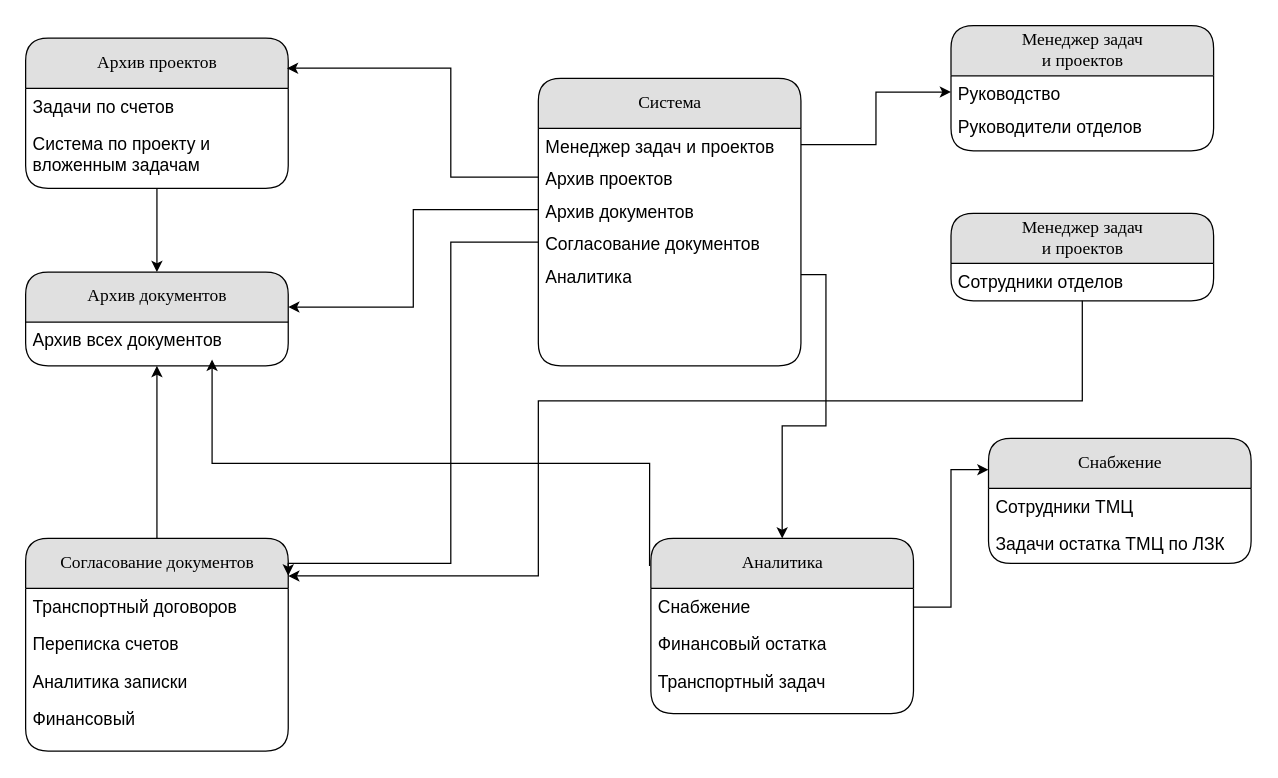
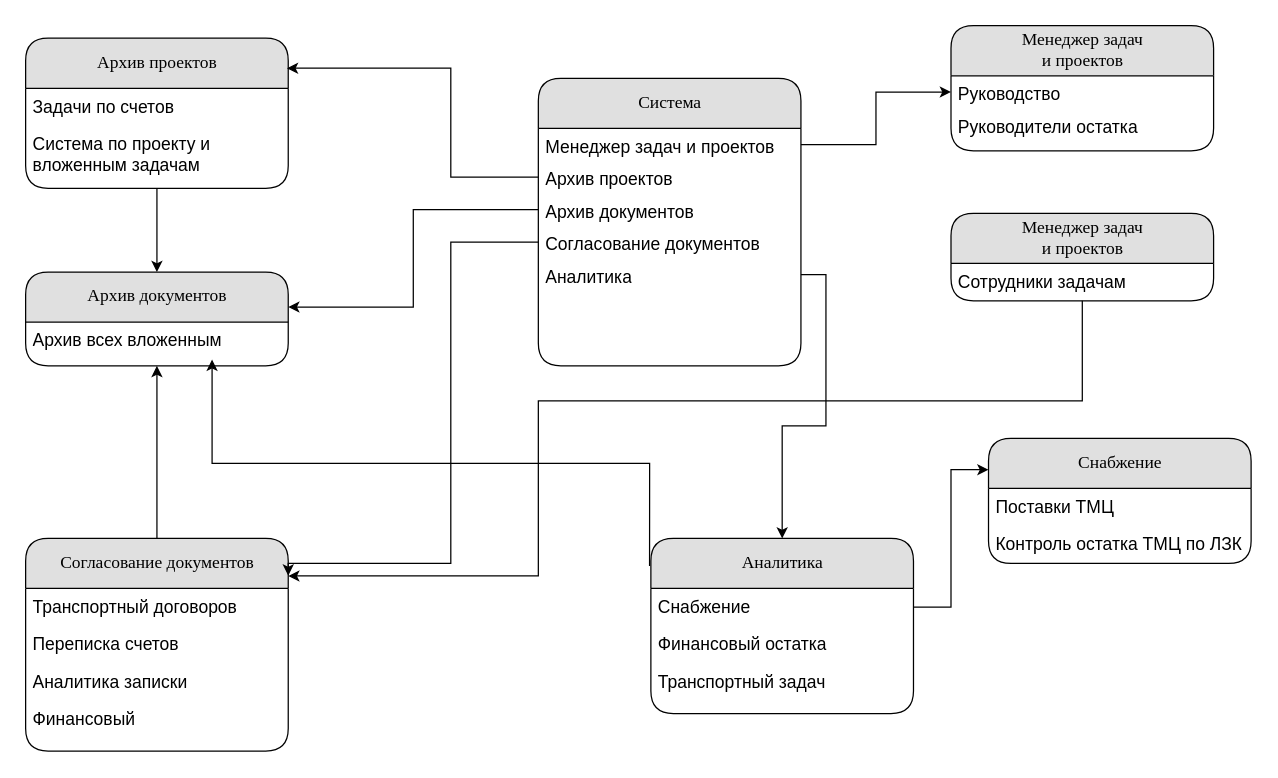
- <mxCell id="4" value="&lt;font style=&quot;font-size: 14px&quot;&gt;Руководители отделов&lt;/font&gt;" style="text;html=1;strokeColor=none;fillColor=none;spacingLeft=4;spacingRight=4;whiteSpace=wrap;overflow=hidden;rotatable=0;points=[[0,0.5],[1,0.5]];portConstraint=eastwest;" parent="2" vertex="1"><mxGeometry y="66" width="210" height="26" as="geometry" /></mxCell>
+ <mxCell id="4" value="&lt;font style=&quot;font-size: 14px&quot;&gt;Руководители остатка&lt;/font&gt;" style="text;html=1;strokeColor=none;fillColor=none;spacingLeft=4;spacingRight=4;whiteSpace=wrap;overflow=hidden;rotatable=0;points=[[0,0.5],[1,0.5]];portConstraint=eastwest;" parent="2" vertex="1"><mxGeometry y="66" width="210" height="26" as="geometry" /></mxCell>
- <mxCell id="13" value="&lt;span style=&quot;font-size: 14px&quot;&gt;Сотрудники отделов&lt;/span&gt;" style="text;html=1;strokeColor=none;fillColor=none;spacingLeft=4;spacingRight=4;whiteSpace=wrap;overflow=hidden;rotatable=0;points=[[0,0.5],[1,0.5]];portConstraint=eastwest;" parent="12" vertex="1"><mxGeometry y="40" width="210" height="30" as="geometry" /></mxCell>
+ <mxCell id="13" value="&lt;span style=&quot;font-size: 14px&quot;&gt;Сотрудники задачам&lt;/span&gt;" style="text;html=1;strokeColor=none;fillColor=none;spacingLeft=4;spacingRight=4;whiteSpace=wrap;overflow=hidden;rotatable=0;points=[[0,0.5],[1,0.5]];portConstraint=eastwest;" parent="12" vertex="1"><mxGeometry y="40" width="210" height="30" as="geometry" /></mxCell>
- <mxCell id="19" value="&lt;span style=&quot;font-size: 14px&quot;&gt;Архив всех документов&lt;/span&gt;" style="text;html=1;strokeColor=none;fillColor=none;spacingLeft=4;spacingRight=4;whiteSpace=wrap;overflow=hidden;rotatable=0;points=[[0,0.5],[1,0.5]];portConstraint=eastwest;" parent="18" vertex="1"><mxGeometry y="40" width="210" height="30" as="geometry" /></mxCell>
+ <mxCell id="19" value="&lt;span style=&quot;font-size: 14px&quot;&gt;Архив всех вложенным&lt;/span&gt;" style="text;html=1;strokeColor=none;fillColor=none;spacingLeft=4;spacingRight=4;whiteSpace=wrap;overflow=hidden;rotatable=0;points=[[0,0.5],[1,0.5]];portConstraint=eastwest;" parent="18" vertex="1"><mxGeometry y="40" width="210" height="30" as="geometry" /></mxCell>
- <mxCell id="34" value="&lt;span style=&quot;font-size: 14px&quot;&gt;Сотрудники ТМЦ&lt;/span&gt;" style="text;html=1;strokeColor=none;fillColor=none;spacingLeft=4;spacingRight=4;whiteSpace=wrap;overflow=hidden;rotatable=0;points=[[0,0.5],[1,0.5]];portConstraint=eastwest;" parent="33" vertex="1"><mxGeometry y="40" width="210" height="30" as="geometry" /></mxCell>
+ <mxCell id="34" value="&lt;span style=&quot;font-size: 14px&quot;&gt;Поставки ТМЦ&lt;/span&gt;" style="text;html=1;strokeColor=none;fillColor=none;spacingLeft=4;spacingRight=4;whiteSpace=wrap;overflow=hidden;rotatable=0;points=[[0,0.5],[1,0.5]];portConstraint=eastwest;" parent="33" vertex="1"><mxGeometry y="40" width="210" height="30" as="geometry" /></mxCell>
- <mxCell id="35" value="&lt;span style=&quot;font-size: 14px&quot;&gt;Задачи остатка ТМЦ по ЛЗК&lt;/span&gt;" style="text;html=1;strokeColor=none;fillColor=none;spacingLeft=4;spacingRight=4;whiteSpace=wrap;overflow=hidden;rotatable=0;points=[[0,0.5],[1,0.5]];portConstraint=eastwest;" parent="33" vertex="1"><mxGeometry y="70" width="210" height="30" as="geometry" /></mxCell>
+ <mxCell id="35" value="&lt;span style=&quot;font-size: 14px&quot;&gt;Контроль остатка ТМЦ по ЛЗК&lt;/span&gt;" style="text;html=1;strokeColor=none;fillColor=none;spacingLeft=4;spacingRight=4;whiteSpace=wrap;overflow=hidden;rotatable=0;points=[[0,0.5],[1,0.5]];portConstraint=eastwest;" parent="33" vertex="1"><mxGeometry y="70" width="210" height="30" as="geometry" /></mxCell>
